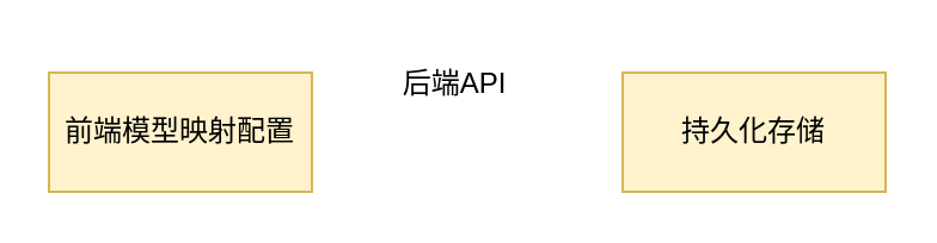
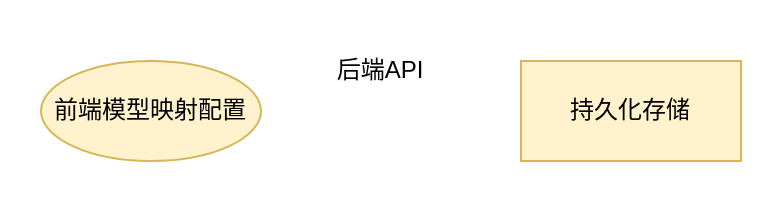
- <mxCell id="2" value="前端模型映射配置" style="rounded=0;whiteSpace=wrap;html=1;fillColor=#fff2cc;strokeColor=#d6b656;" parent="1" vertex="1"><mxGeometry x="20" y="30" width="110" height="50" as="geometry" /></mxCell>
+ <mxCell id="2" value="前端模型映射配置" style="ellipse;whiteSpace=wrap;html=1;fillColor=#fff2cc;strokeColor=#d6b656;" parent="1" vertex="1"><mxGeometry x="20" y="30" width="110" height="50" as="geometry" /></mxCell>
